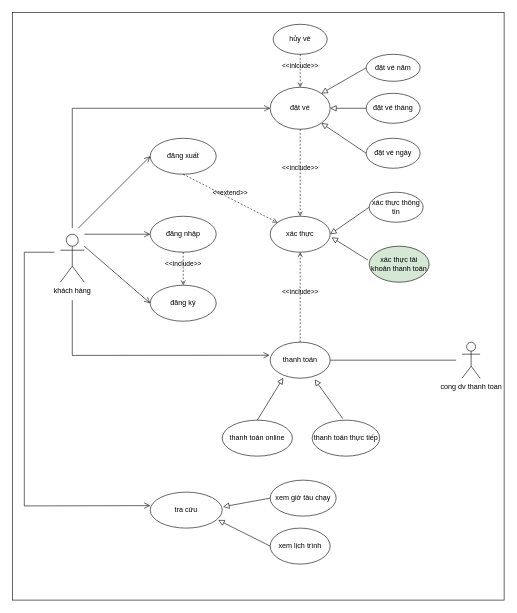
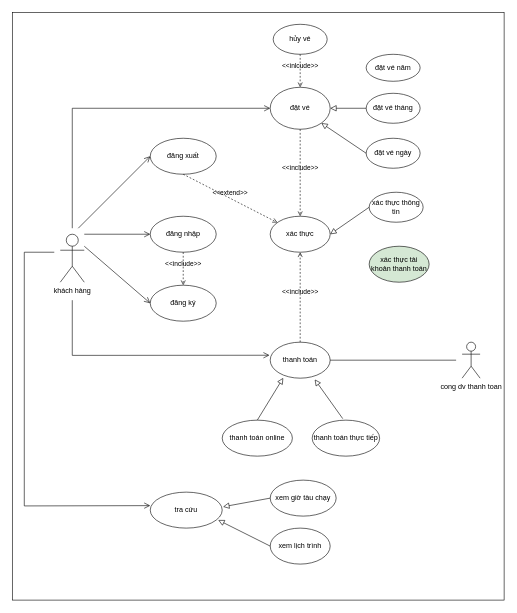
- <mxCell id="38" value="" style="endArrow=block;html=1;rounded=0;align=center;verticalAlign=bottom;endFill=0;labelBackgroundColor=none;endSize=8;entryX=1;entryY=0;entryDx=0;entryDy=0;exitX=0;exitY=0.5;exitDx=0;exitDy=0;" parent="1" source="33" target="5" edge="1"><mxGeometry relative="1" as="geometry"><mxPoint x="650" y="249" as="sourcePoint" /><mxPoint x="702" y="180" as="targetPoint" /></mxGeometry></mxCell>
- <mxCell id="39" value="" style="resizable=0;html=1;align=center;verticalAlign=top;labelBackgroundColor=none;" parent="38" connectable="0" vertex="1"><mxGeometry relative="1" as="geometry" /></mxCell>
- <mxCell id="47" value="" style="endArrow=block;html=1;rounded=0;align=center;verticalAlign=bottom;endFill=0;labelBackgroundColor=none;endSize=8;exitX=-0.019;exitY=0.385;exitDx=0;exitDy=0;exitPerimeter=0;entryX=1.024;entryY=0.589;entryDx=0;entryDy=0;entryPerimeter=0;" parent="1" source="42" target="40" edge="1"><mxGeometry relative="1" as="geometry"><mxPoint x="700.5" y="554.5" as="sourcePoint" /><mxPoint x="522.5" y="455.5" as="targetPoint" /></mxGeometry></mxCell>
- <mxCell id="48" value="" style="resizable=0;html=1;align=center;verticalAlign=top;labelBackgroundColor=none;" parent="47" connectable="0" vertex="1"><mxGeometry relative="1" as="geometry" /></mxCell>
